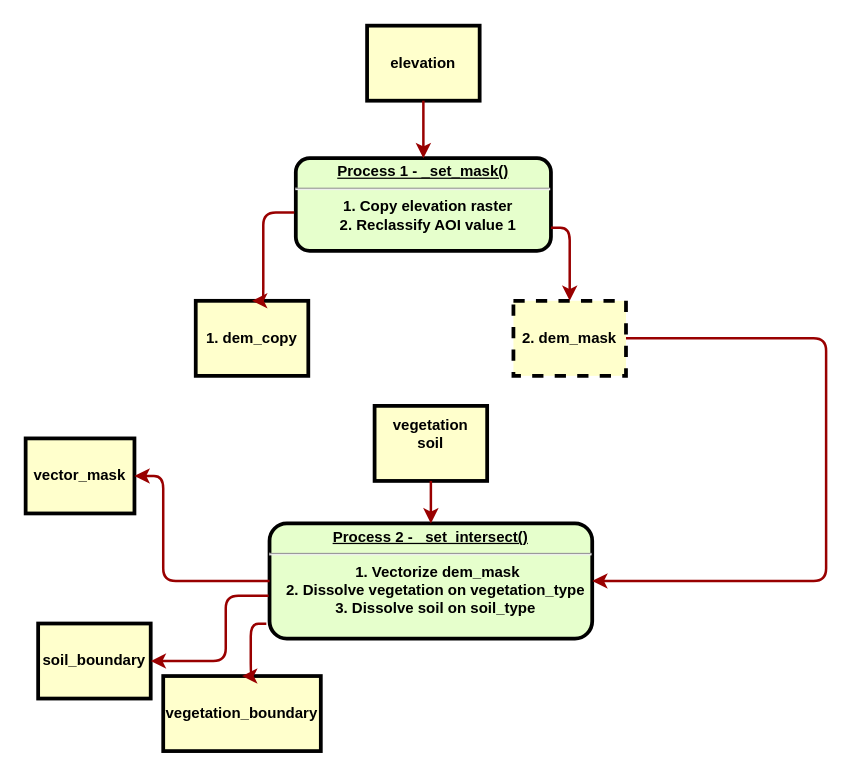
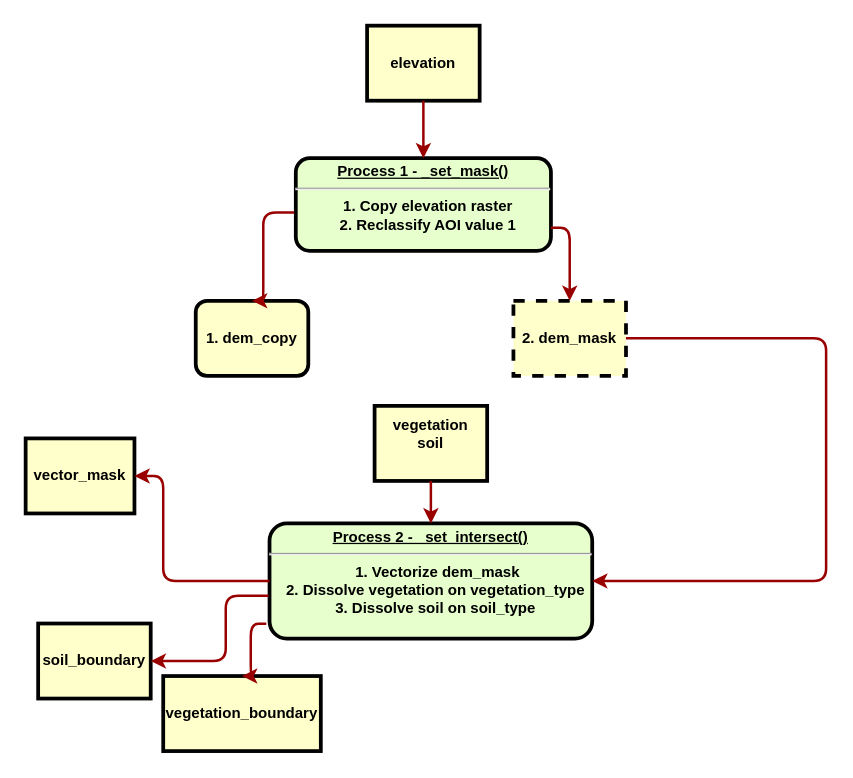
- <mxCell id="4" value="1. dem_copy" style="whiteSpace=wrap;align=center;verticalAlign=middle;fontStyle=1;strokeWidth=3;fillColor=#FFFFCC" parent="1" vertex="1"><mxGeometry x="156" y="240" width="90" height="60" as="geometry" /></mxCell>
+ <mxCell id="4" value="1. dem_copy" style="whiteSpace=wrap;align=center;verticalAlign=middle;fontStyle=1;strokeWidth=3;fillColor=#FFFFCC;rounded=1;" parent="1" vertex="1"><mxGeometry x="156" y="240" width="90" height="60" as="geometry" /></mxCell>
